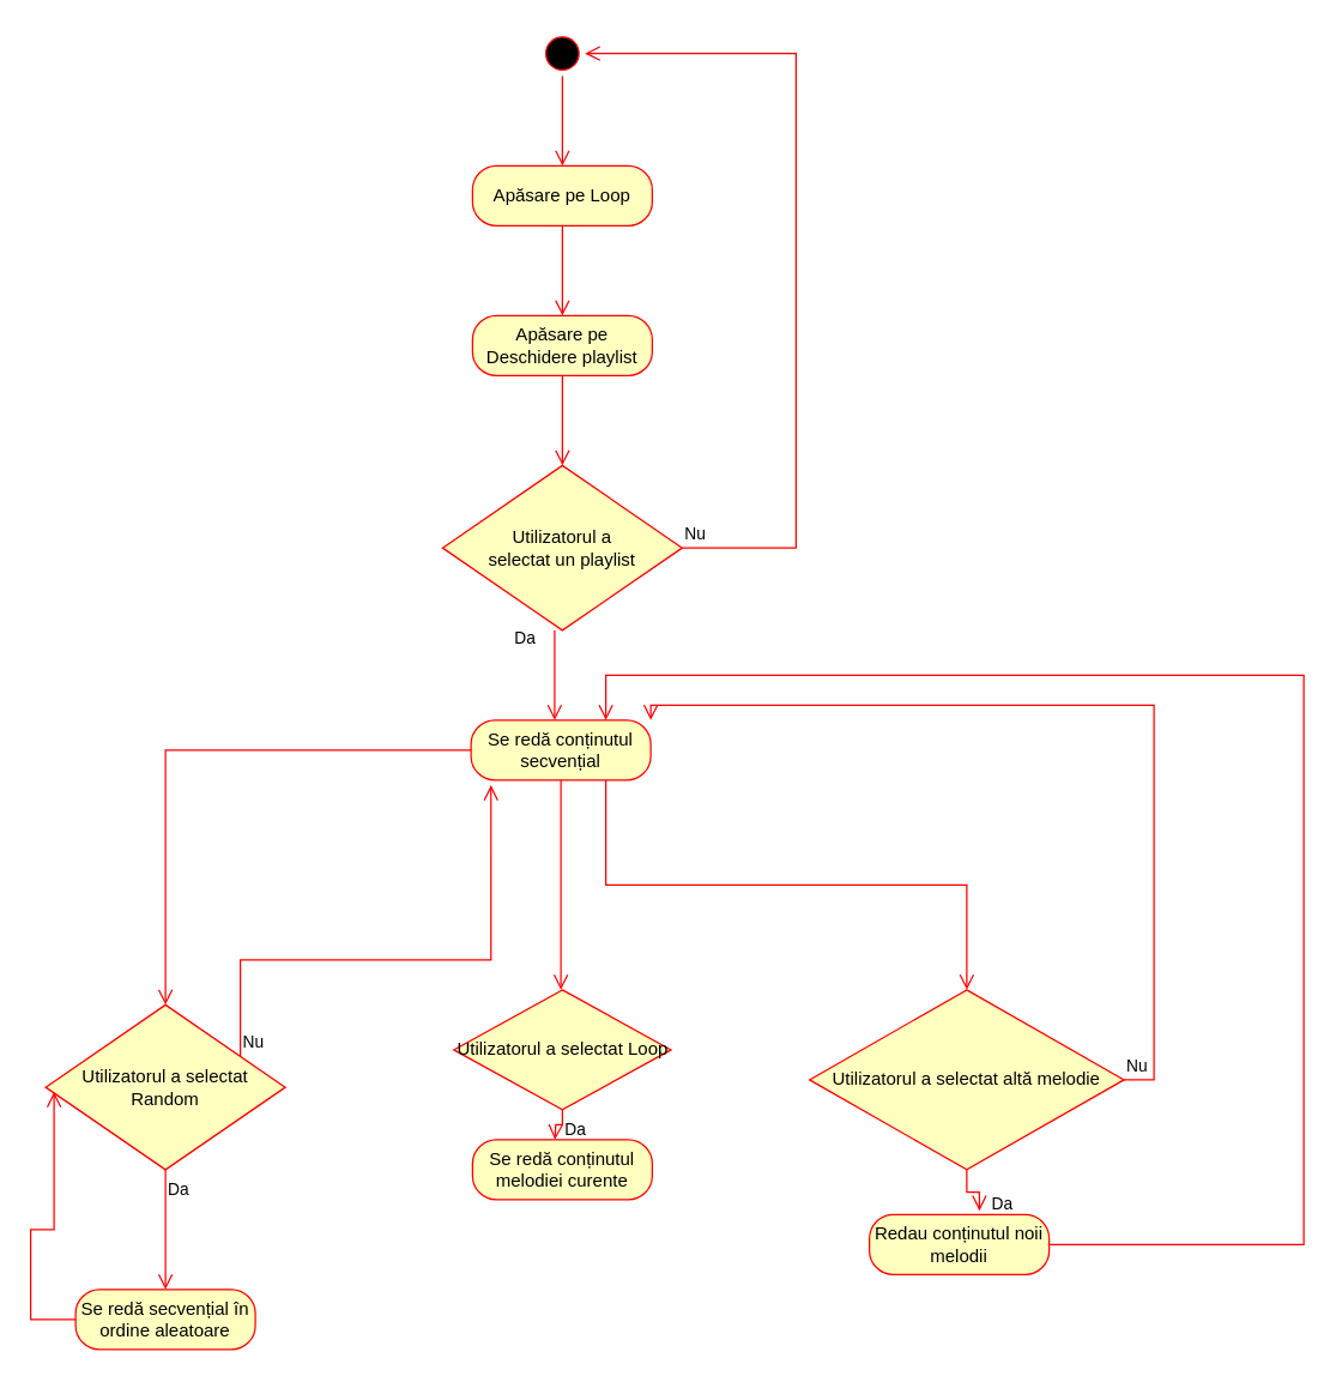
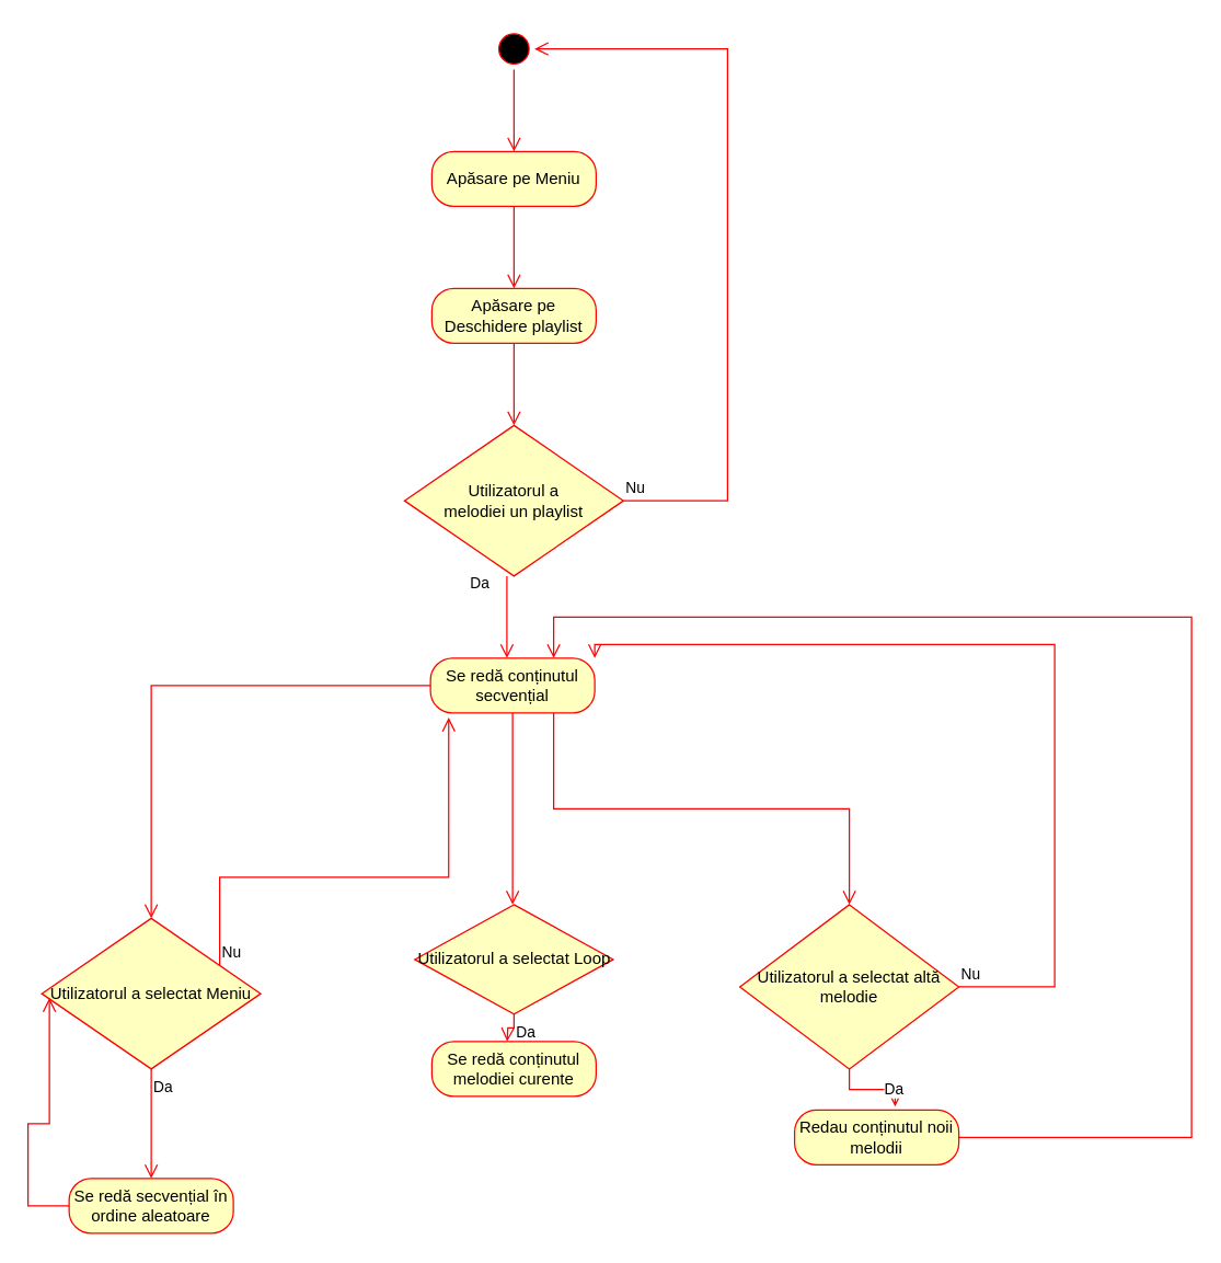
- <mxCell id="4" value="Apăsare pe Loop" style="rounded=1;whiteSpace=wrap;html=1;arcSize=40;fontColor=#000000;fillColor=#ffffc0;strokeColor=#ff0000;" parent="1" vertex="1"><mxGeometry x="315" y="110" width="120" height="40" as="geometry" /></mxCell>
+ <mxCell id="4" value="Apăsare pe Meniu" style="rounded=1;whiteSpace=wrap;html=1;arcSize=40;fontColor=#000000;fillColor=#ffffc0;strokeColor=#ff0000;" parent="1" vertex="1"><mxGeometry x="315" y="110" width="120" height="40" as="geometry" /></mxCell>
- <mxCell id="8" value="Utilizatorul a &lt;br&gt;selectat un playlist" style="rhombus;whiteSpace=wrap;html=1;fontColor=#000000;fillColor=#ffffc0;strokeColor=#ff0000;" parent="1" vertex="1"><mxGeometry x="295" y="310" width="160" height="110" as="geometry" /></mxCell>
+ <mxCell id="8" value="Utilizatorul a &lt;br&gt;melodiei un playlist" style="rhombus;whiteSpace=wrap;html=1;fontColor=#000000;fillColor=#ffffc0;strokeColor=#ff0000;" parent="1" vertex="1"><mxGeometry x="295" y="310" width="160" height="110" as="geometry" /></mxCell>
- <mxCell id="23" value="Utilizatorul a selectat altă melodie" style="rhombus;whiteSpace=wrap;html=1;fontColor=#000000;fillColor=#ffffc0;strokeColor=#ff0000;" vertex="1" parent="1"><mxGeometry x="540" y="660" width="210" height="120" as="geometry" /></mxCell>
+ <mxCell id="23" value="Utilizatorul a selectat altă melodie" style="rhombus;whiteSpace=wrap;html=1;fontColor=#000000;fillColor=#ffffc0;strokeColor=#ff0000;" vertex="1" parent="1"><mxGeometry x="540" y="660" width="160" height="120" as="geometry" /></mxCell>
- <mxCell id="18" value="Utilizatorul a selectat Random" style="rhombus;whiteSpace=wrap;html=1;fontColor=#000000;fillColor=#ffffc0;strokeColor=#ff0000;" parent="1" vertex="1"><mxGeometry x="30" y="670" width="160" height="110" as="geometry" /></mxCell>
+ <mxCell id="18" value="Utilizatorul a selectat Meniu" style="rhombus;whiteSpace=wrap;html=1;fontColor=#000000;fillColor=#ffffc0;strokeColor=#ff0000;" parent="1" vertex="1"><mxGeometry x="30" y="670" width="160" height="110" as="geometry" /></mxCell>
